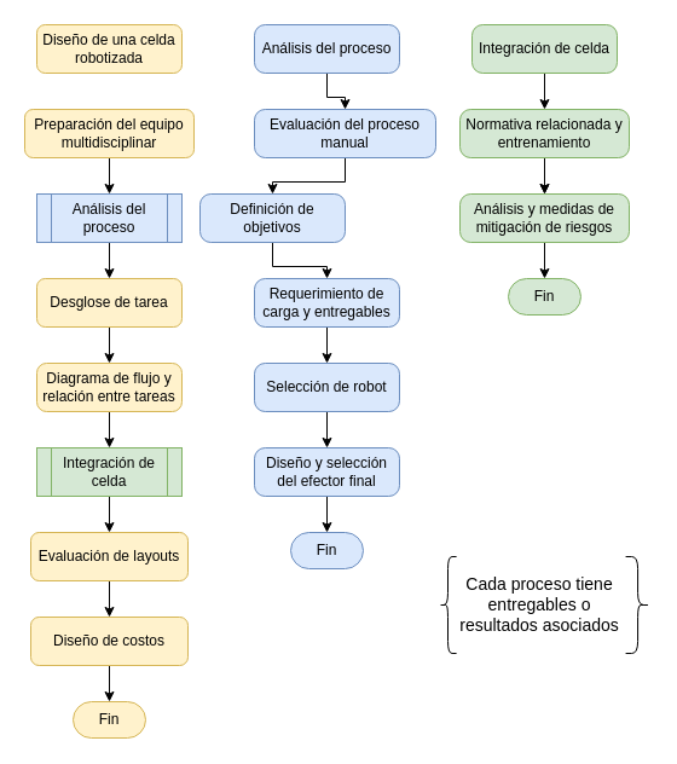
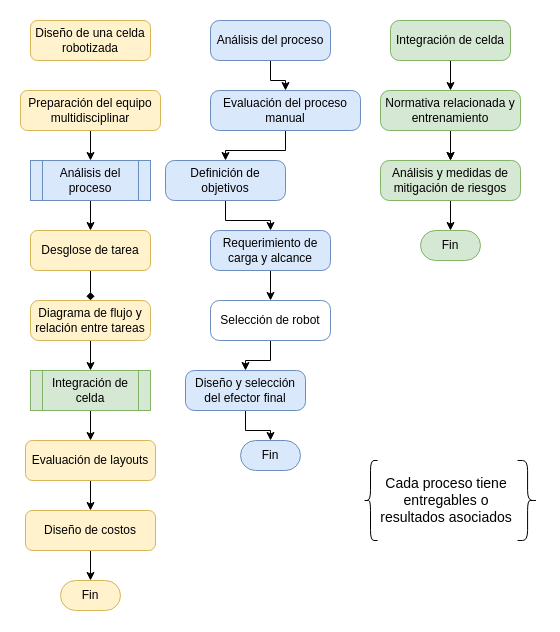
- <mxCell id="15" value="Requerimiento de carga y entregables" style="rounded=1;whiteSpace=wrap;html=1;arcSize=22;fillColor=#dae8fc;strokeColor=#6c8ebf;" parent="1" vertex="1"><mxGeometry x="210" y="230" width="120" height="40" as="geometry" /></mxCell>
+ <mxCell id="15" value="Requerimiento de carga y alcance" style="rounded=1;whiteSpace=wrap;html=1;arcSize=22;fillColor=#dae8fc;strokeColor=#6c8ebf;" parent="1" vertex="1"><mxGeometry x="210" y="230" width="120" height="40" as="geometry" /></mxCell>
- <mxCell id="5" value="" style="edgeStyle=orthogonalEdgeStyle;rounded=0;orthogonalLoop=1;jettySize=auto;html=1;" parent="1" source="6" target="8" edge="1"><mxGeometry relative="1" as="geometry" /></mxCell>
+ <mxCell id="5" value="" style="edgeStyle=orthogonalEdgeStyle;rounded=0;orthogonalLoop=1;jettySize=auto;html=1;endArrow=diamond;" parent="1" source="6" target="8" edge="1"><mxGeometry relative="1" as="geometry" /></mxCell>
- <mxCell id="17" value="Selección de robot" style="whiteSpace=wrap;html=1;rounded=1;arcSize=22;fillColor=#dae8fc;strokeColor=#6c8ebf;" parent="1" vertex="1"><mxGeometry x="210" y="300" width="120" height="40" as="geometry" /></mxCell>
+ <mxCell id="17" value="Selección de robot" style="whiteSpace=wrap;html=1;rounded=1;arcSize=22;fillColor=#ffffff;strokeColor=#6c8ebf;" parent="1" vertex="1"><mxGeometry x="210" y="300" width="120" height="40" as="geometry" /></mxCell>
- <mxCell id="21" value="Diseño y selección del efector final" style="whiteSpace=wrap;html=1;rounded=1;arcSize=22;fillColor=#dae8fc;strokeColor=#6c8ebf;" parent="1" vertex="1"><mxGeometry x="210" y="370" width="120" height="40" as="geometry" /></mxCell>
+ <mxCell id="21" value="Diseño y selección del efector final" style="whiteSpace=wrap;html=1;rounded=1;arcSize=22;fillColor=#dae8fc;strokeColor=#6c8ebf;" parent="1" vertex="1"><mxGeometry x="185" y="370" width="120" height="40" as="geometry" /></mxCell>
